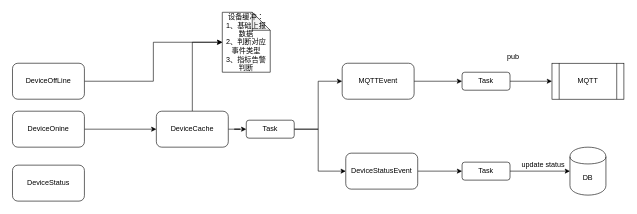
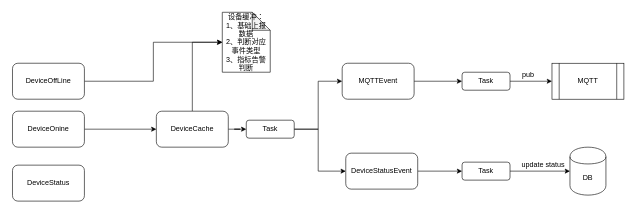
- <mxCell id="12" value="pub" style="text;html=1;align=center;verticalAlign=middle;resizable=0;points=[];autosize=1;" parent="1" vertex="1"><mxGeometry x="835" y="85" width="40" height="20" as="geometry" /></mxCell>
+ <mxCell id="12" value="pub" style="text;html=1;align=center;verticalAlign=middle;resizable=0;points=[];autosize=1;" parent="1" vertex="1"><mxGeometry x="860" y="115" width="40" height="20" as="geometry" /></mxCell>
